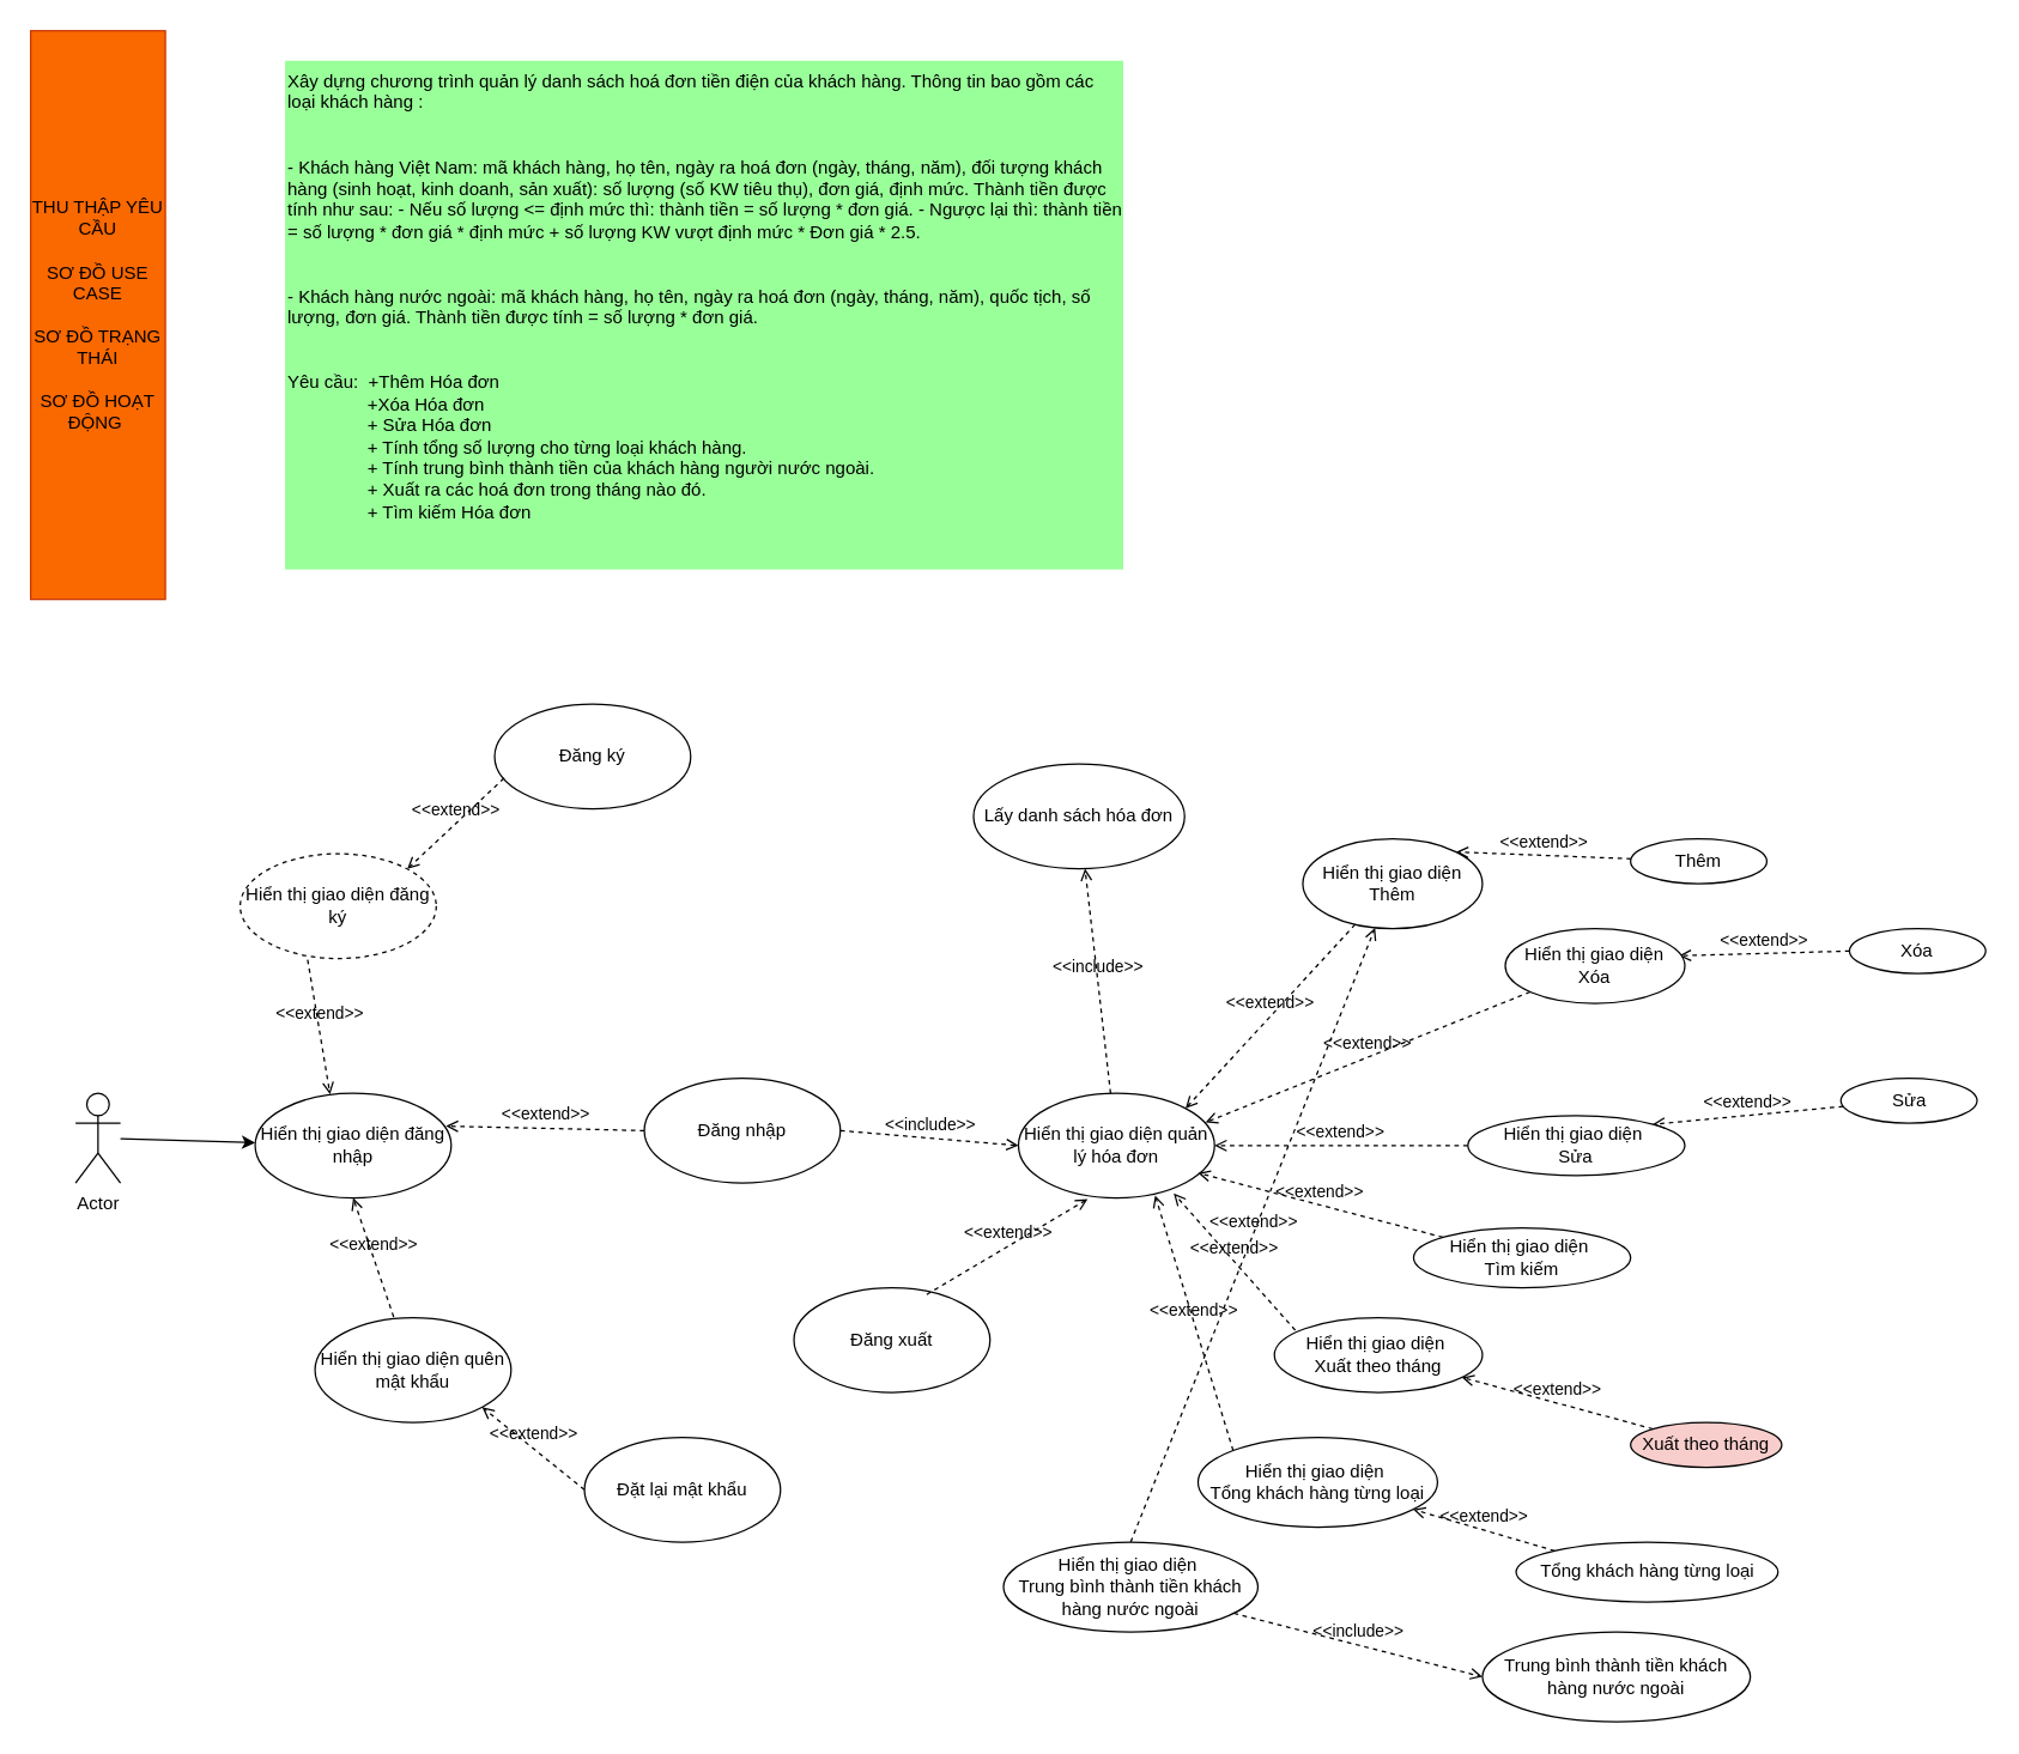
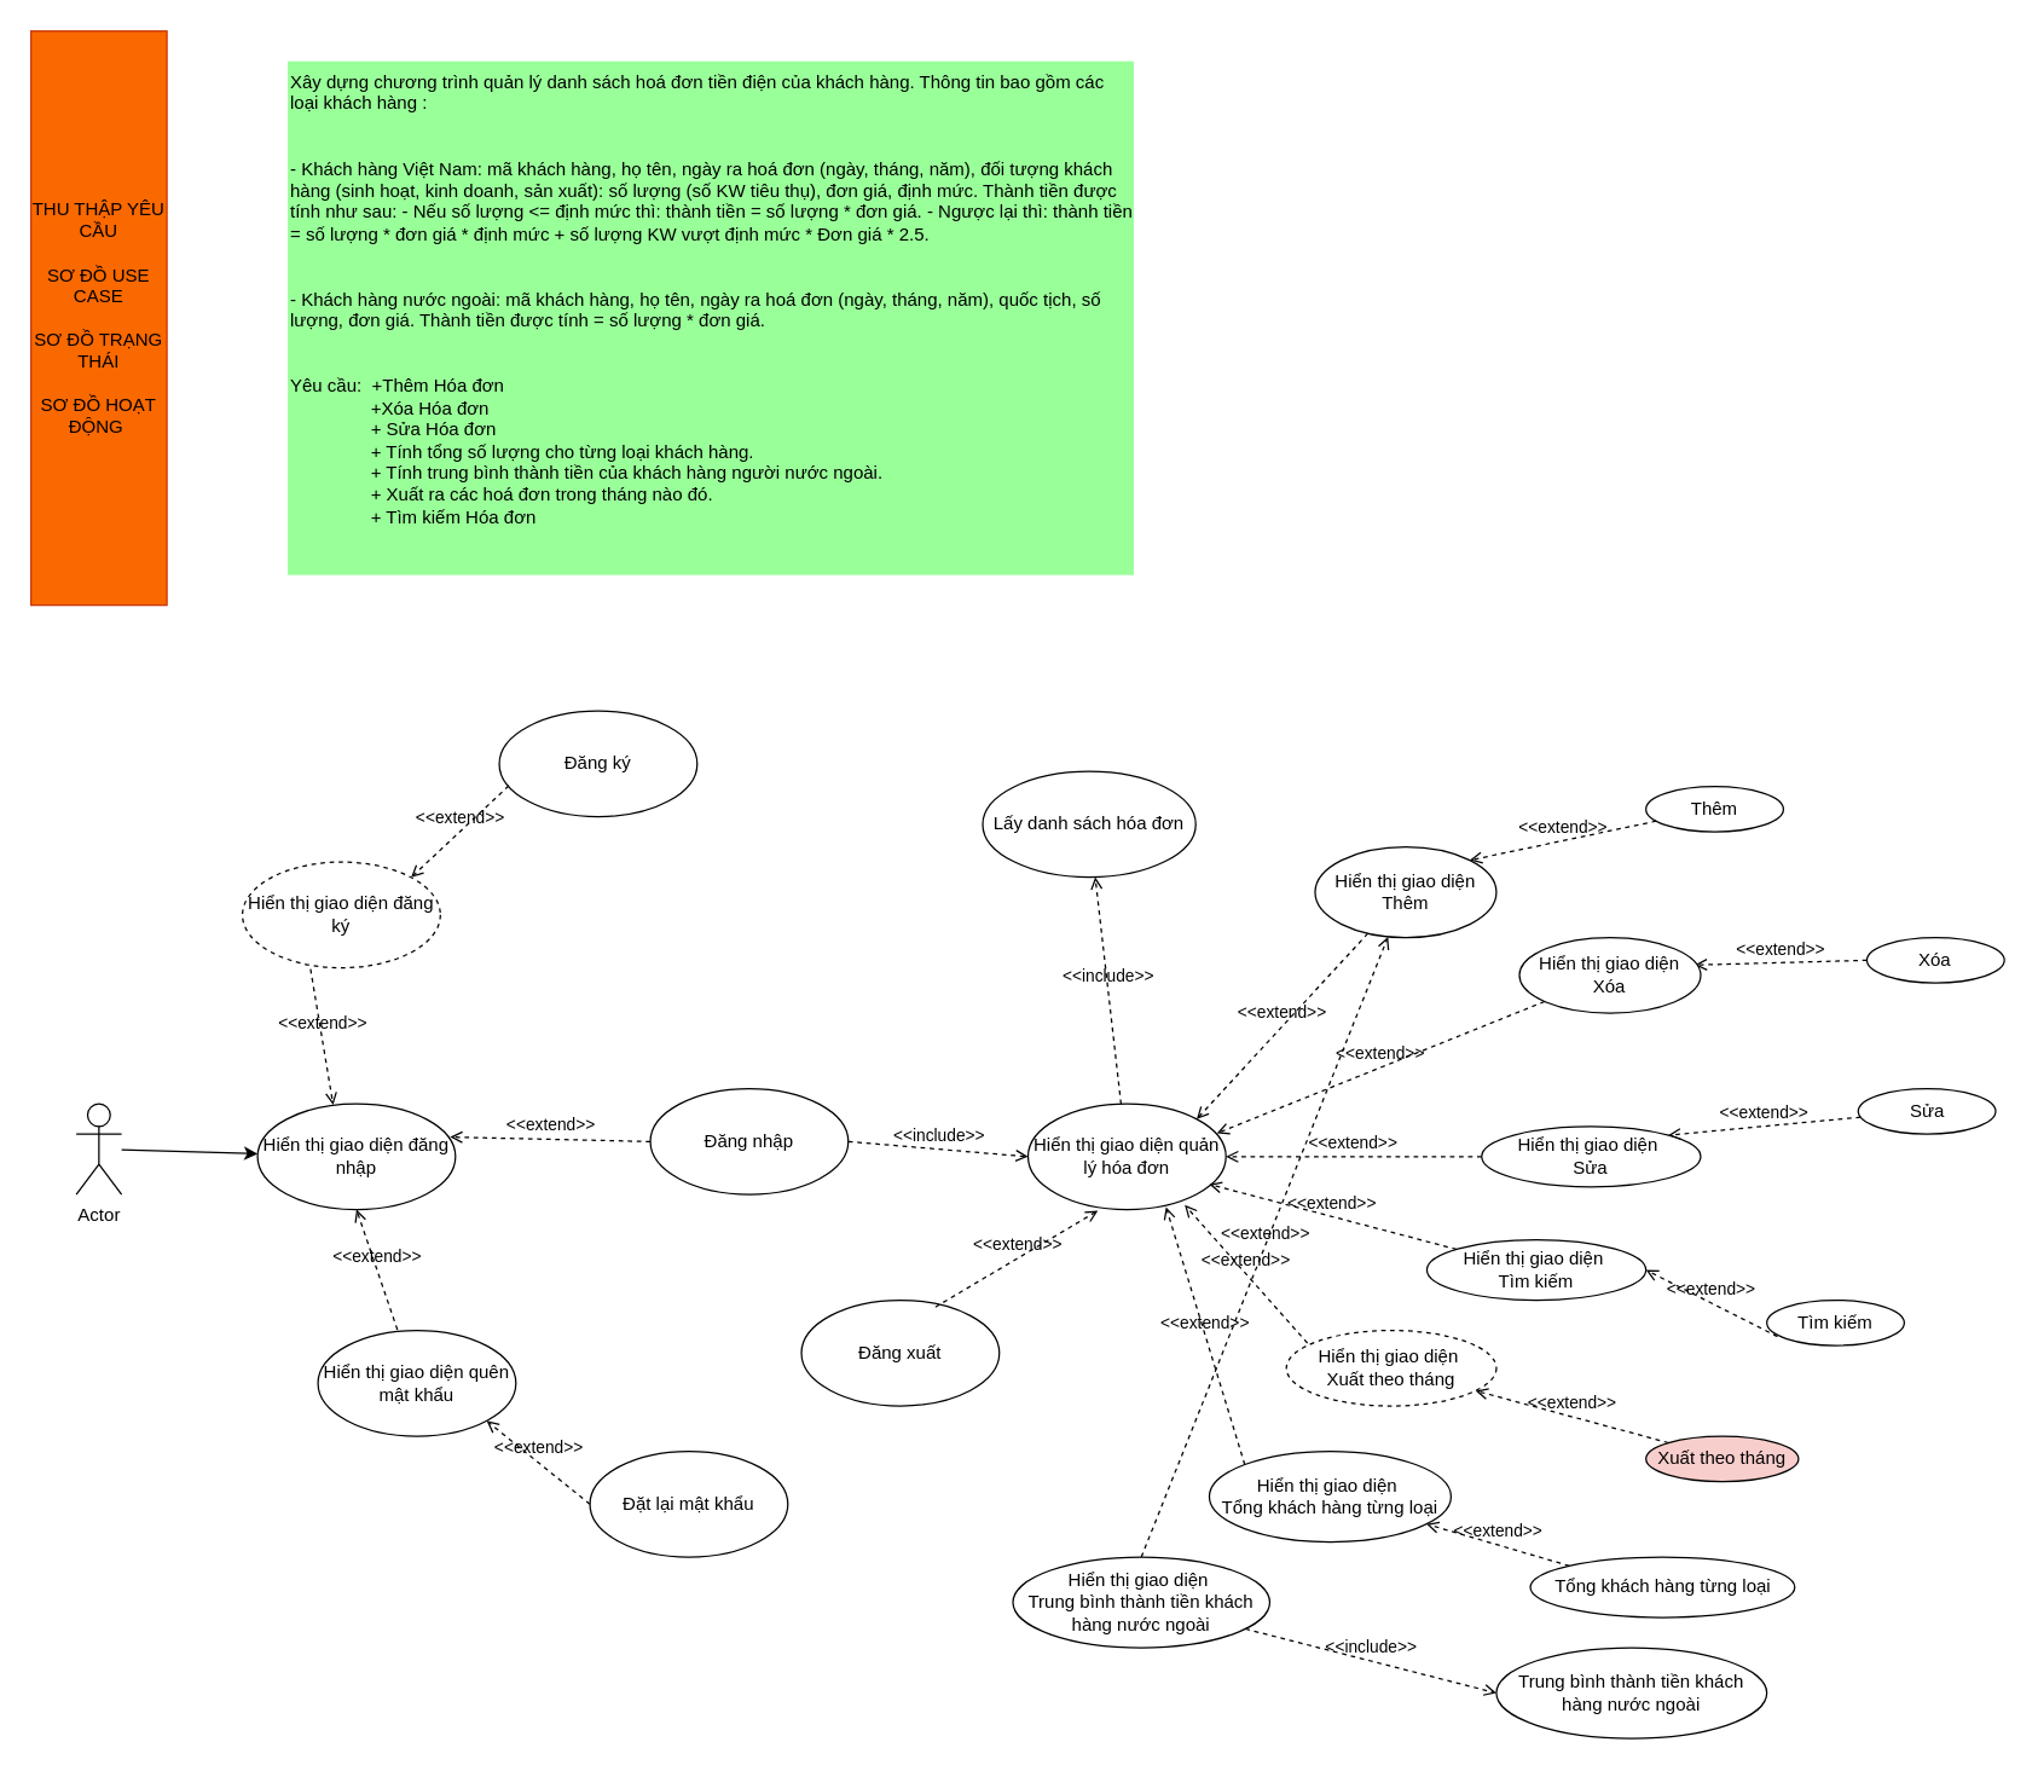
- <mxCell id="6" value="Thêm" style="ellipse;whiteSpace=wrap;html=1;" parent="1" vertex="1"><mxGeometry x="1089" y="560" width="91" height="30" as="geometry" /></mxCell>
+ <mxCell id="6" value="Thêm" style="ellipse;whiteSpace=wrap;html=1;" parent="1" vertex="1"><mxGeometry x="1089" y="520" width="91" height="30" as="geometry" /></mxCell>
+ <mxCell id="34" value="&amp;lt;&amp;lt;extend&amp;gt;&amp;gt;" style="html=1;verticalAlign=bottom;labelBackgroundColor=none;endArrow=open;endFill=0;dashed=1;rounded=0;exitX=0.077;exitY=0.8;exitDx=0;exitDy=0;entryX=1;entryY=0.5;entryDx=0;entryDy=0;exitPerimeter=0;" parent="1" source="8" target="33" edge="1"><mxGeometry width="160" relative="1" as="geometry"><mxPoint x="1087.25" y="821" as="sourcePoint" /><mxPoint x="925.25" y="800" as="targetPoint" /></mxGeometry></mxCell>
+ <mxCell id="8" value="Tìm kiếm" style="ellipse;whiteSpace=wrap;html=1;" parent="1" vertex="1"><mxGeometry x="1169" y="860" width="91" height="30" as="geometry" /></mxCell>
- <mxCell id="30" value="Hiển thị giao diện&amp;nbsp;&lt;br&gt;Xuất theo tháng" style="ellipse;whiteSpace=wrap;html=1;" parent="1" vertex="1"><mxGeometry x="851" y="880" width="139" height="50" as="geometry" /></mxCell>
+ <mxCell id="30" value="Hiển thị giao diện&amp;nbsp;&lt;br&gt;Xuất theo tháng" style="ellipse;whiteSpace=wrap;html=1;dashed=1;" parent="1" vertex="1"><mxGeometry x="851" y="880" width="139" height="50" as="geometry" /></mxCell>
